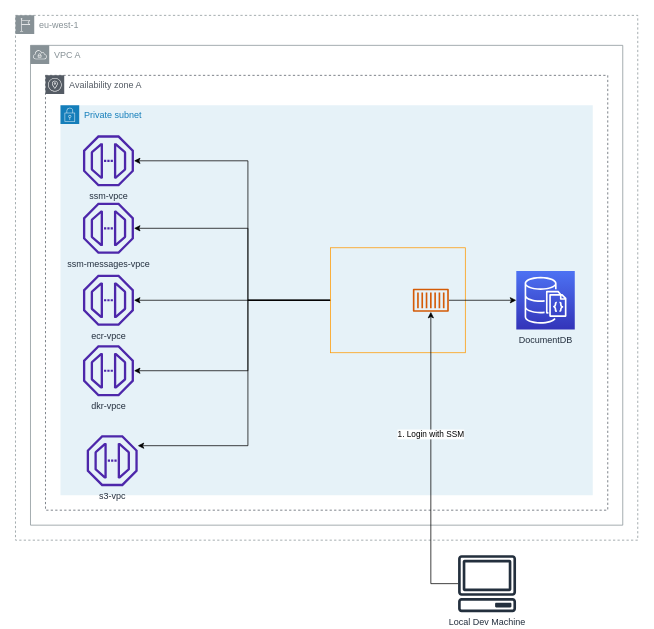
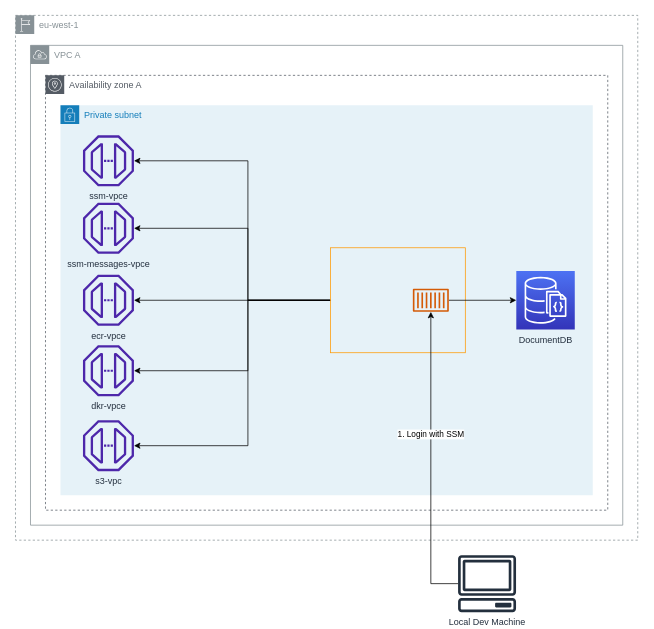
- <mxCell id="9" value="s3-vpc" style="sketch=0;outlineConnect=0;fontColor=#232F3E;gradientColor=none;fillColor=#4D27AA;strokeColor=none;dashed=0;verticalLabelPosition=bottom;verticalAlign=top;align=center;html=1;fontSize=12;fontStyle=0;aspect=fixed;pointerEvents=1;shape=mxgraph.aws4.endpoint;" vertex="1" parent="5"><mxGeometry x="35" y="440" width="68" height="68" as="geometry" /></mxCell>
+ <mxCell id="9" value="s3-vpc" style="sketch=0;outlineConnect=0;fontColor=#232F3E;gradientColor=none;fillColor=#4D27AA;strokeColor=none;dashed=0;verticalLabelPosition=bottom;verticalAlign=top;align=center;html=1;fontSize=12;fontStyle=0;aspect=fixed;pointerEvents=1;shape=mxgraph.aws4.endpoint;" vertex="1" parent="5"><mxGeometry x="30" y="420" width="68" height="68" as="geometry" /></mxCell>
